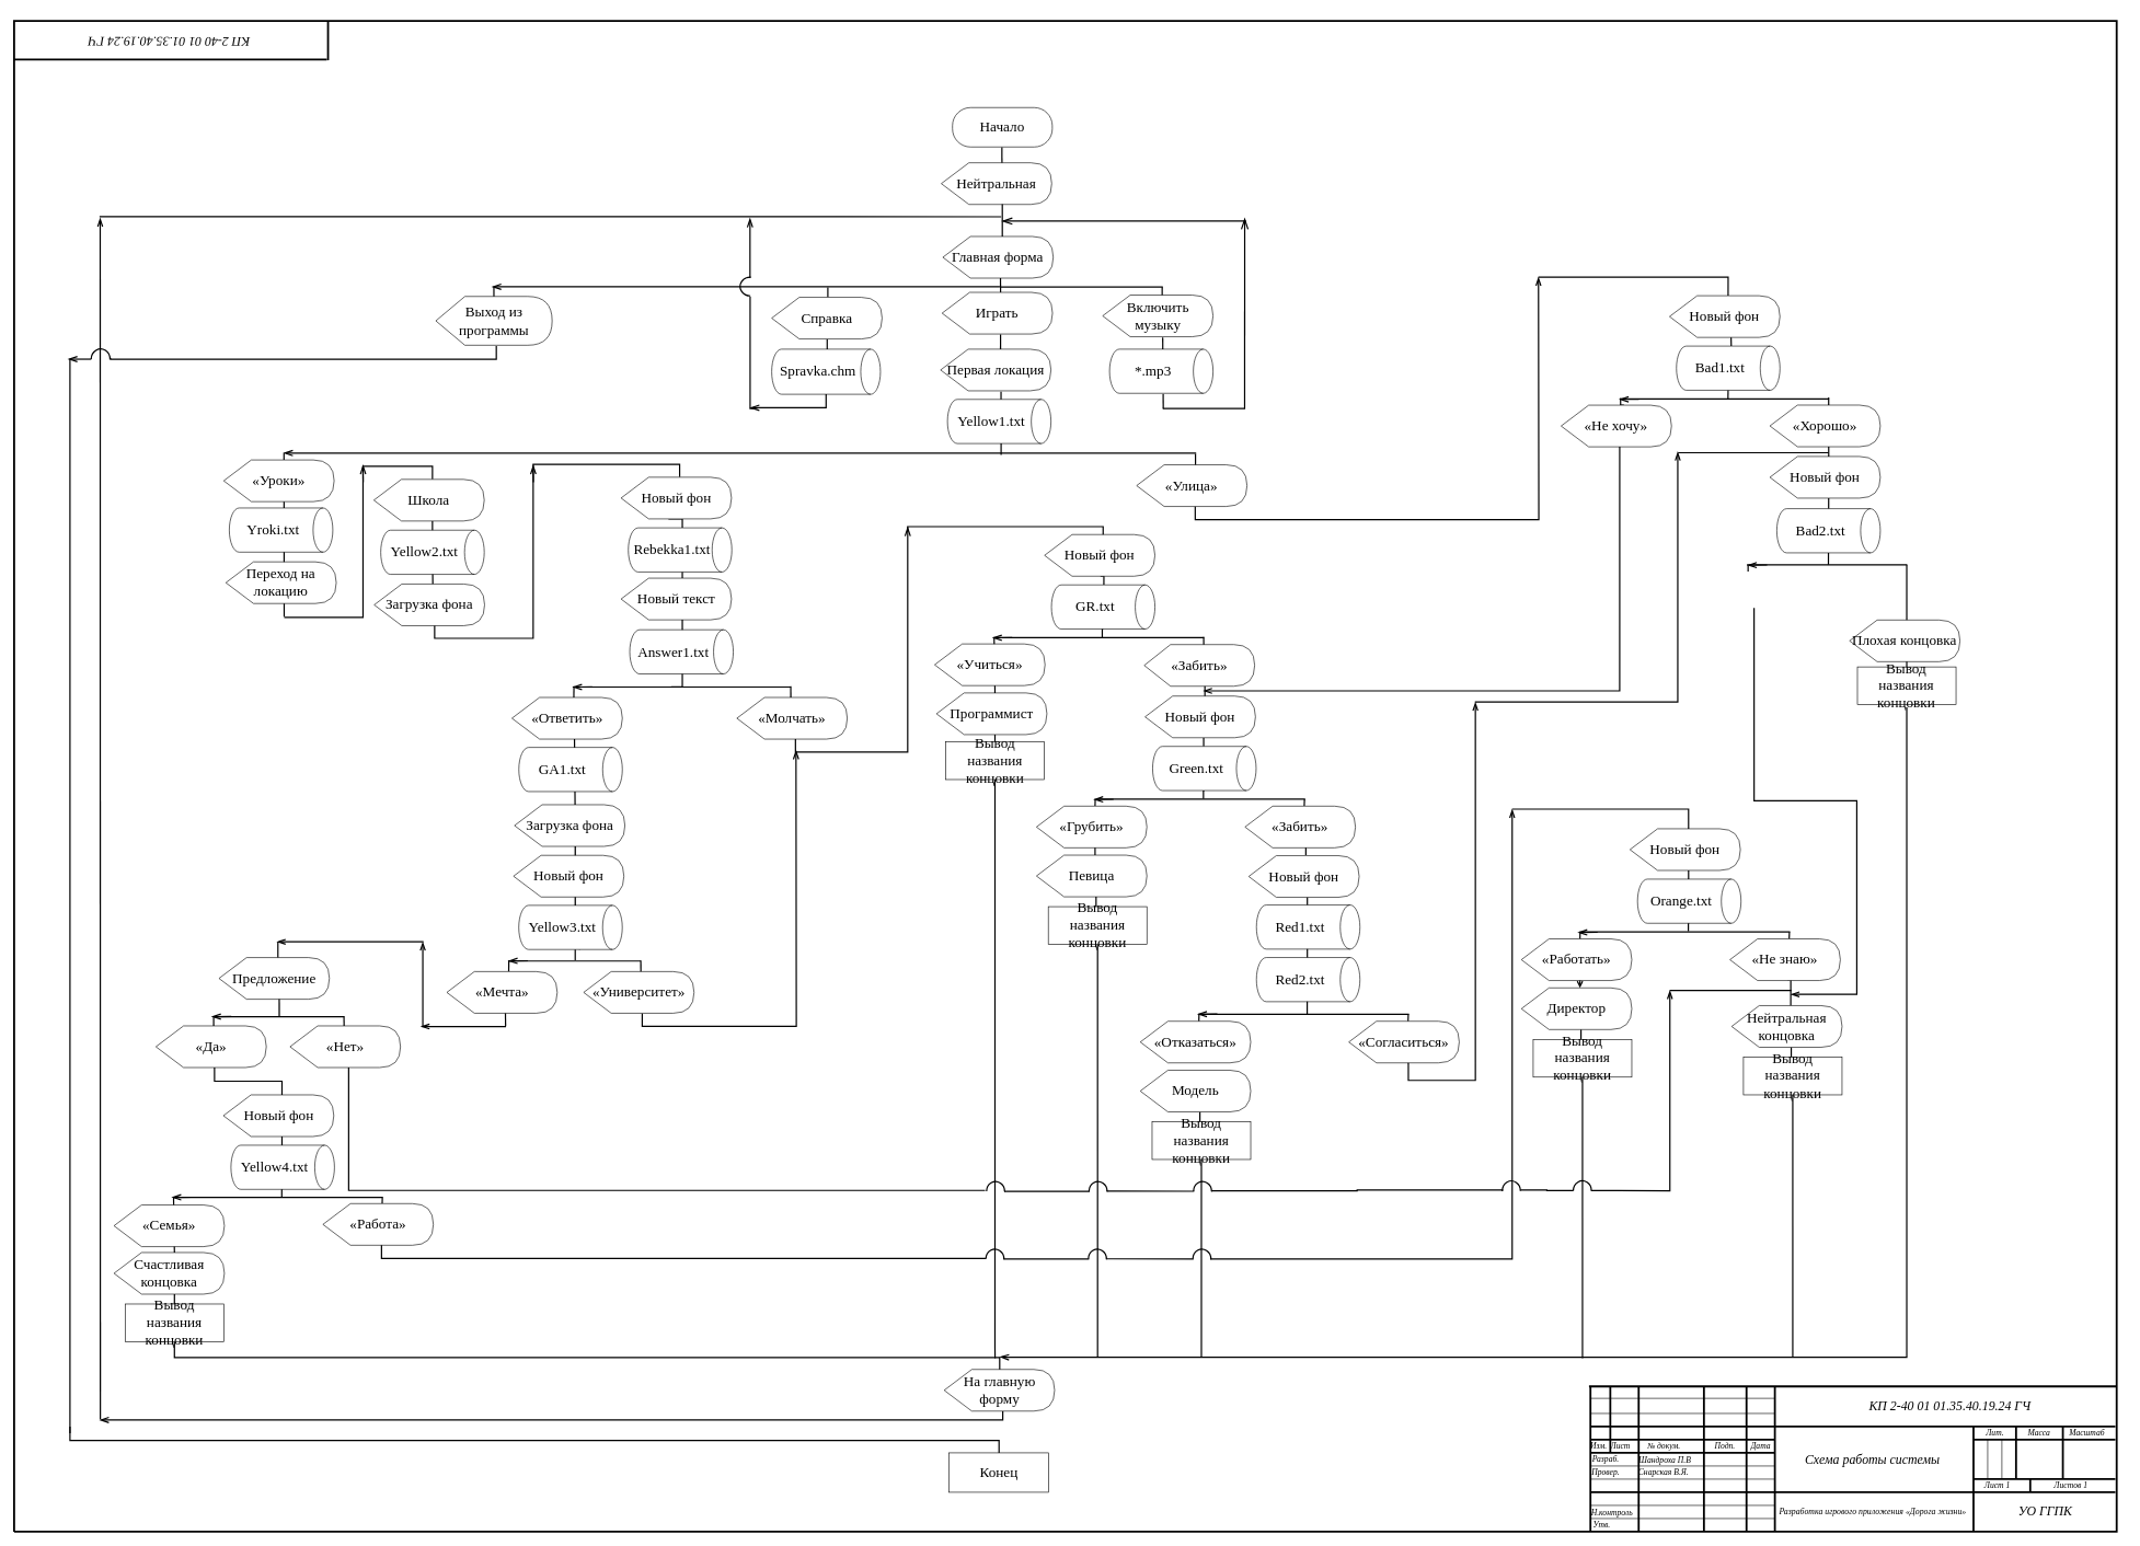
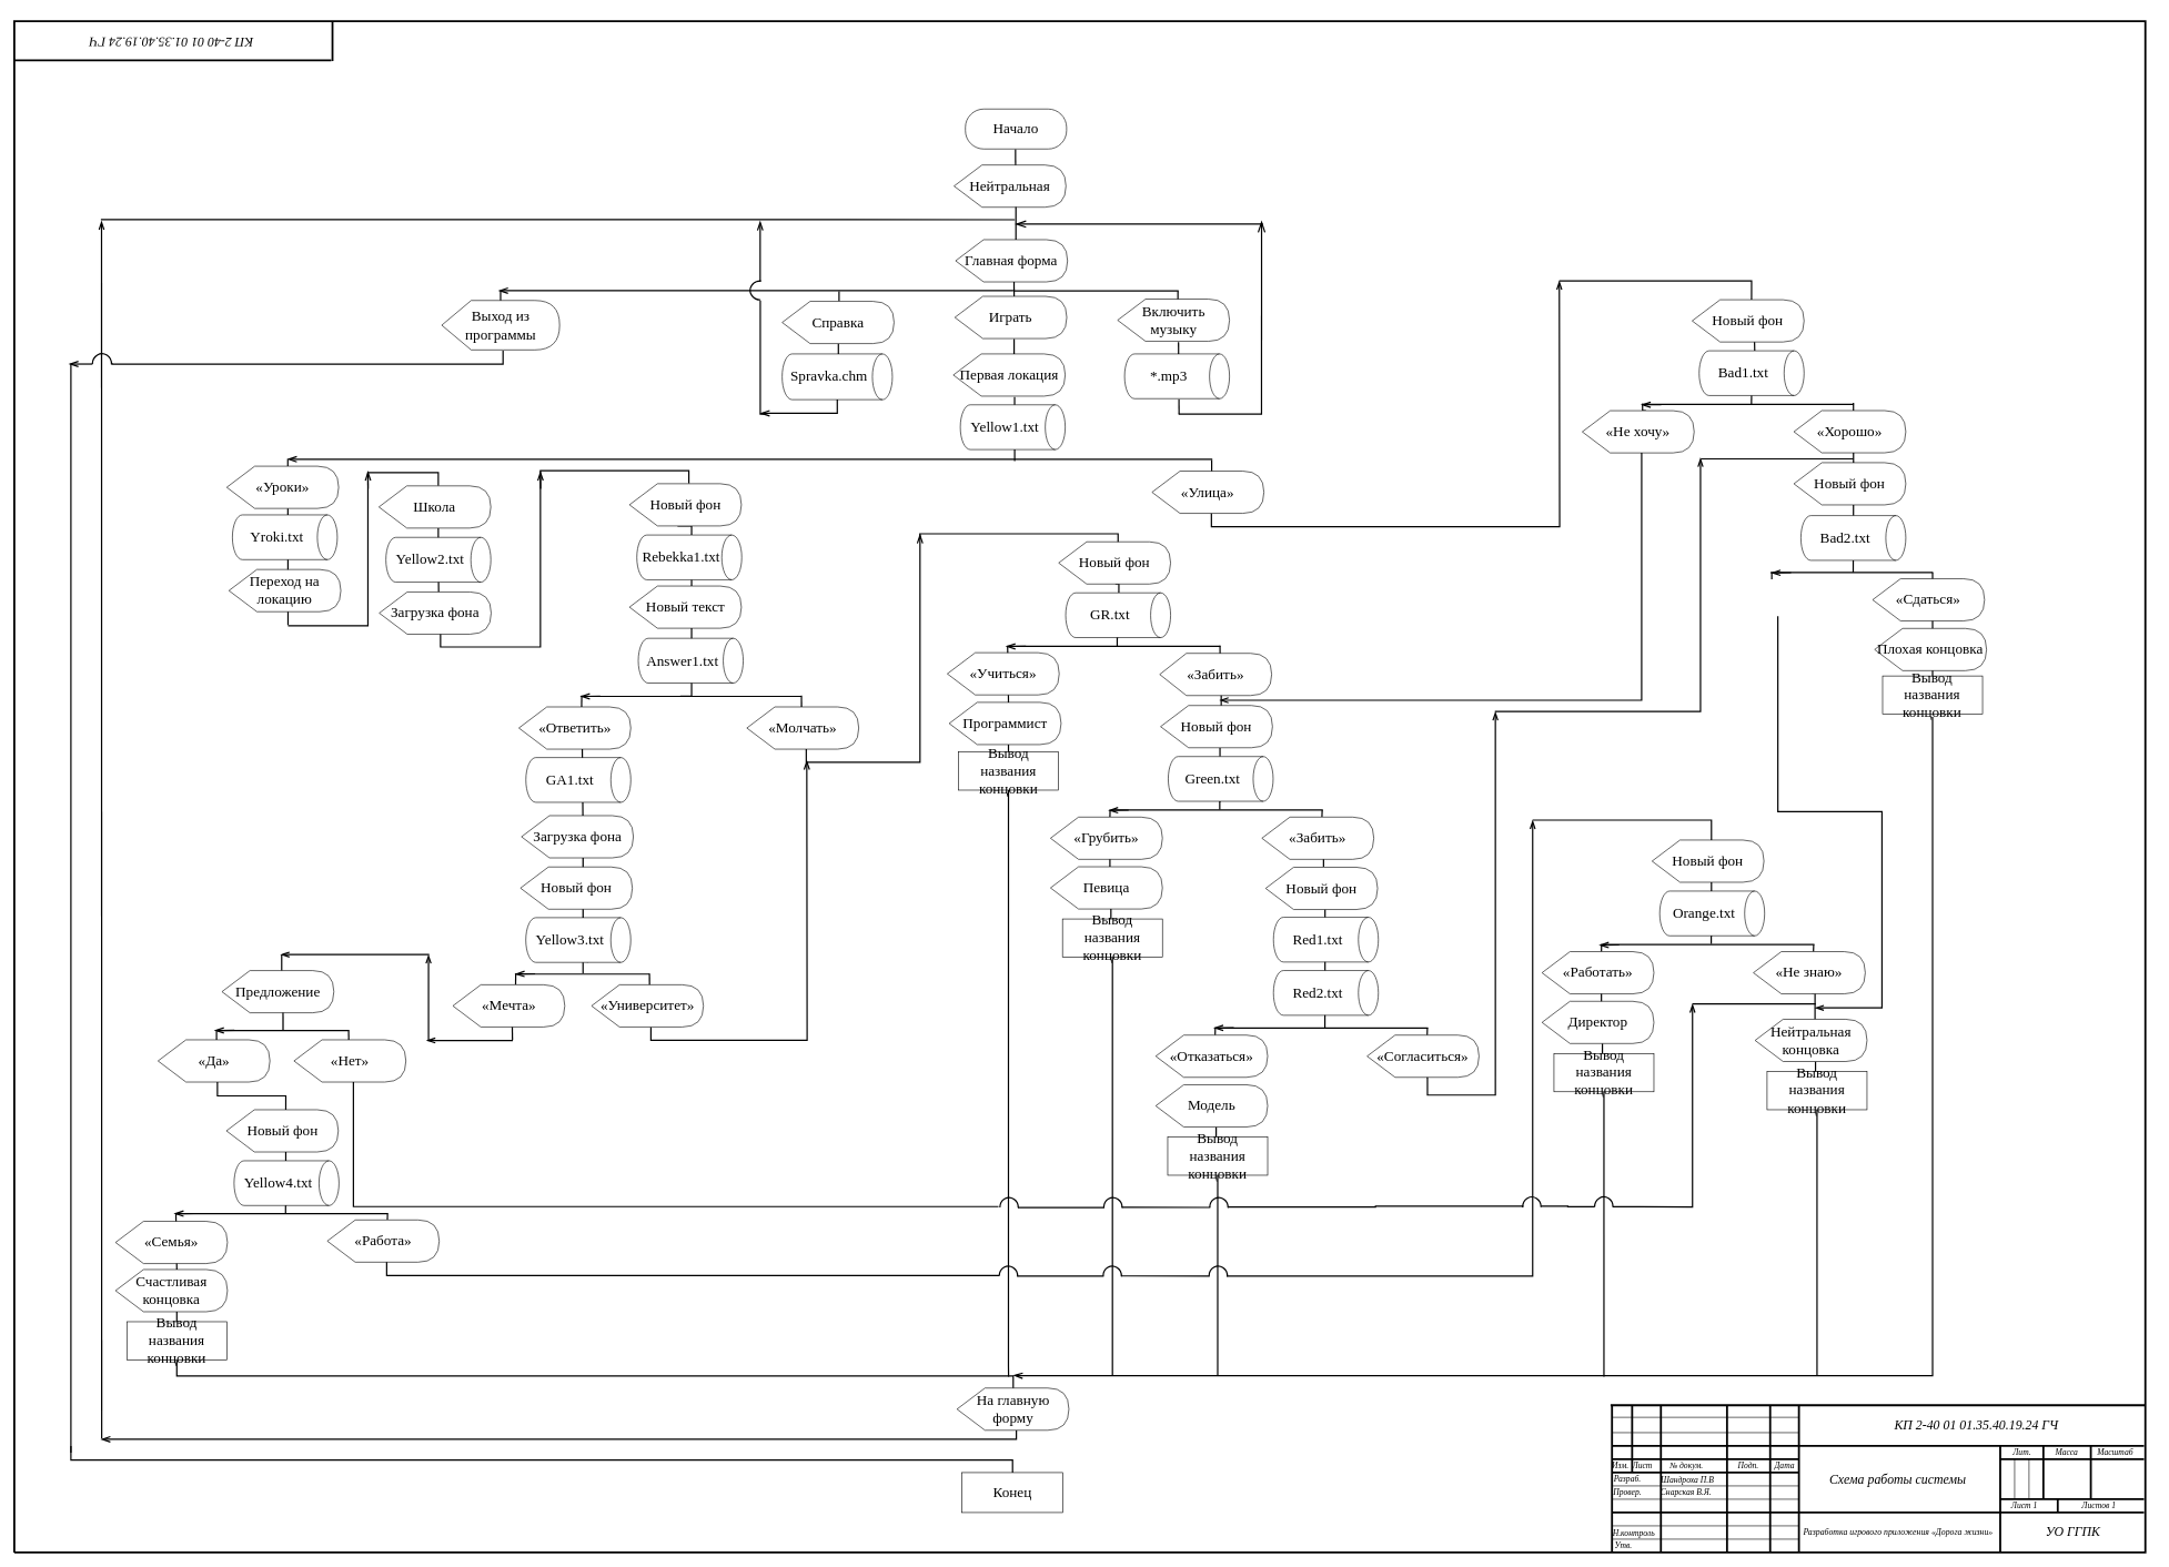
+ <mxCell id="139" value="&lt;span style=&quot;font-family: ISOCPEUR;&quot;&gt;«&lt;/span&gt;Сдаться&lt;span style=&quot;font-family: ISOCPEUR;&quot;&gt;»&lt;/span&gt;" style="shape=display;whiteSpace=wrap;html=1;fontSize=22;fontFamily=isocpeur;" parent="125" vertex="1"><mxGeometry x="436.024" y="418.983" width="168.051" height="63.415" as="geometry" /></mxCell>
- <mxCell id="98" style="edgeStyle=orthogonalEdgeStyle;rounded=0;orthogonalLoop=1;jettySize=auto;html=1;exitX=0;exitY=0;exitDx=89.178;exitDy=63.415;exitPerimeter=0;entryX=0;entryY=0;entryDx=89.178;entryDy=0;entryPerimeter=0;endArrow=open;endFill=0;strokeWidth=2;" parent="83" source="91" target="95" edge="1"><mxGeometry relative="1" as="geometry" /></mxCell>
+ <mxCell id="98" style="edgeStyle=orthogonalEdgeStyle;rounded=0;orthogonalLoop=1;jettySize=auto;html=1;exitX=0;exitY=0;exitDx=89.178;exitDy=63.415;exitPerimeter=0;entryX=0;entryY=0;entryDx=89.178;entryDy=0;entryPerimeter=0;endArrow=none;endFill=0;strokeWidth=2;" parent="83" source="91" target="95" edge="1"><mxGeometry relative="1" as="geometry" /></mxCell>
